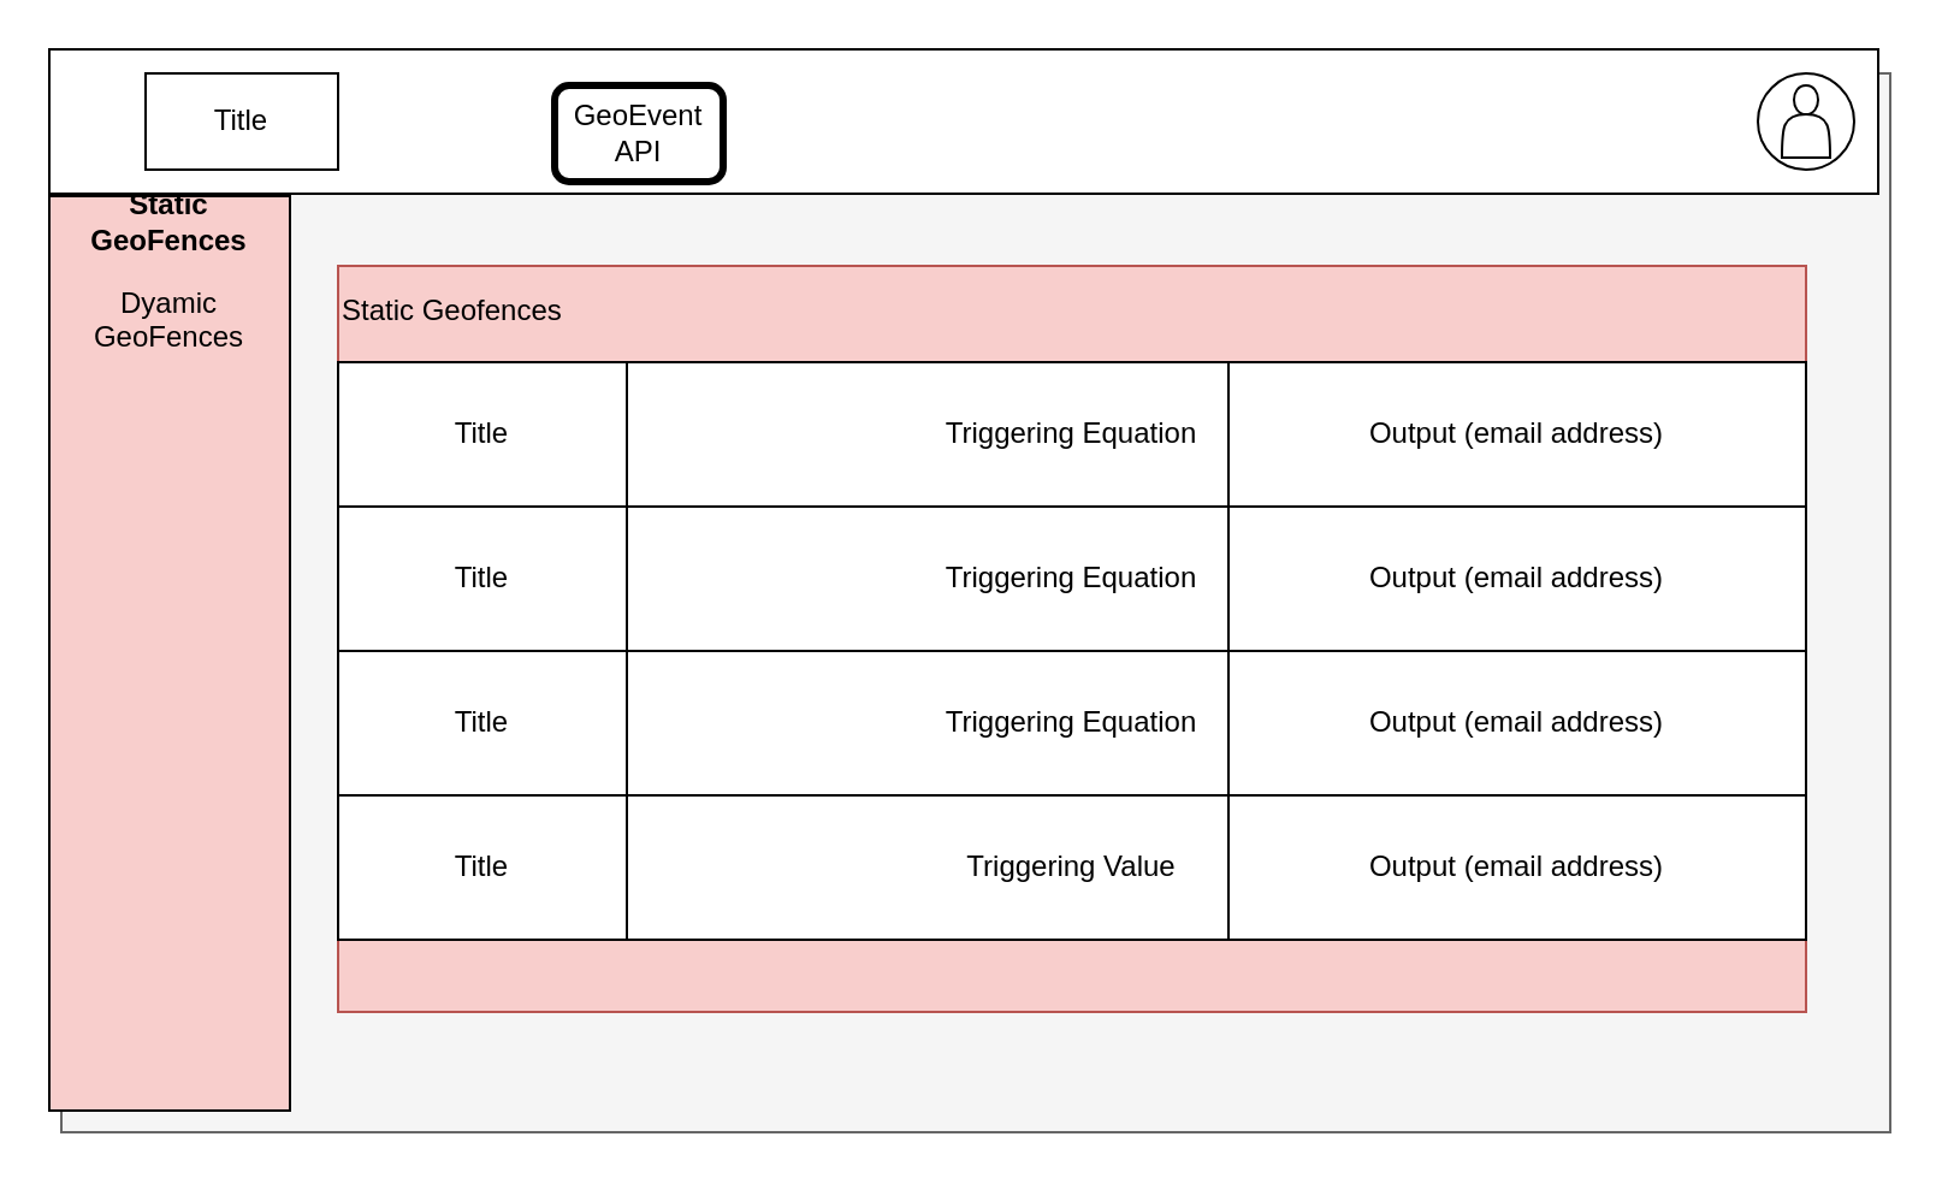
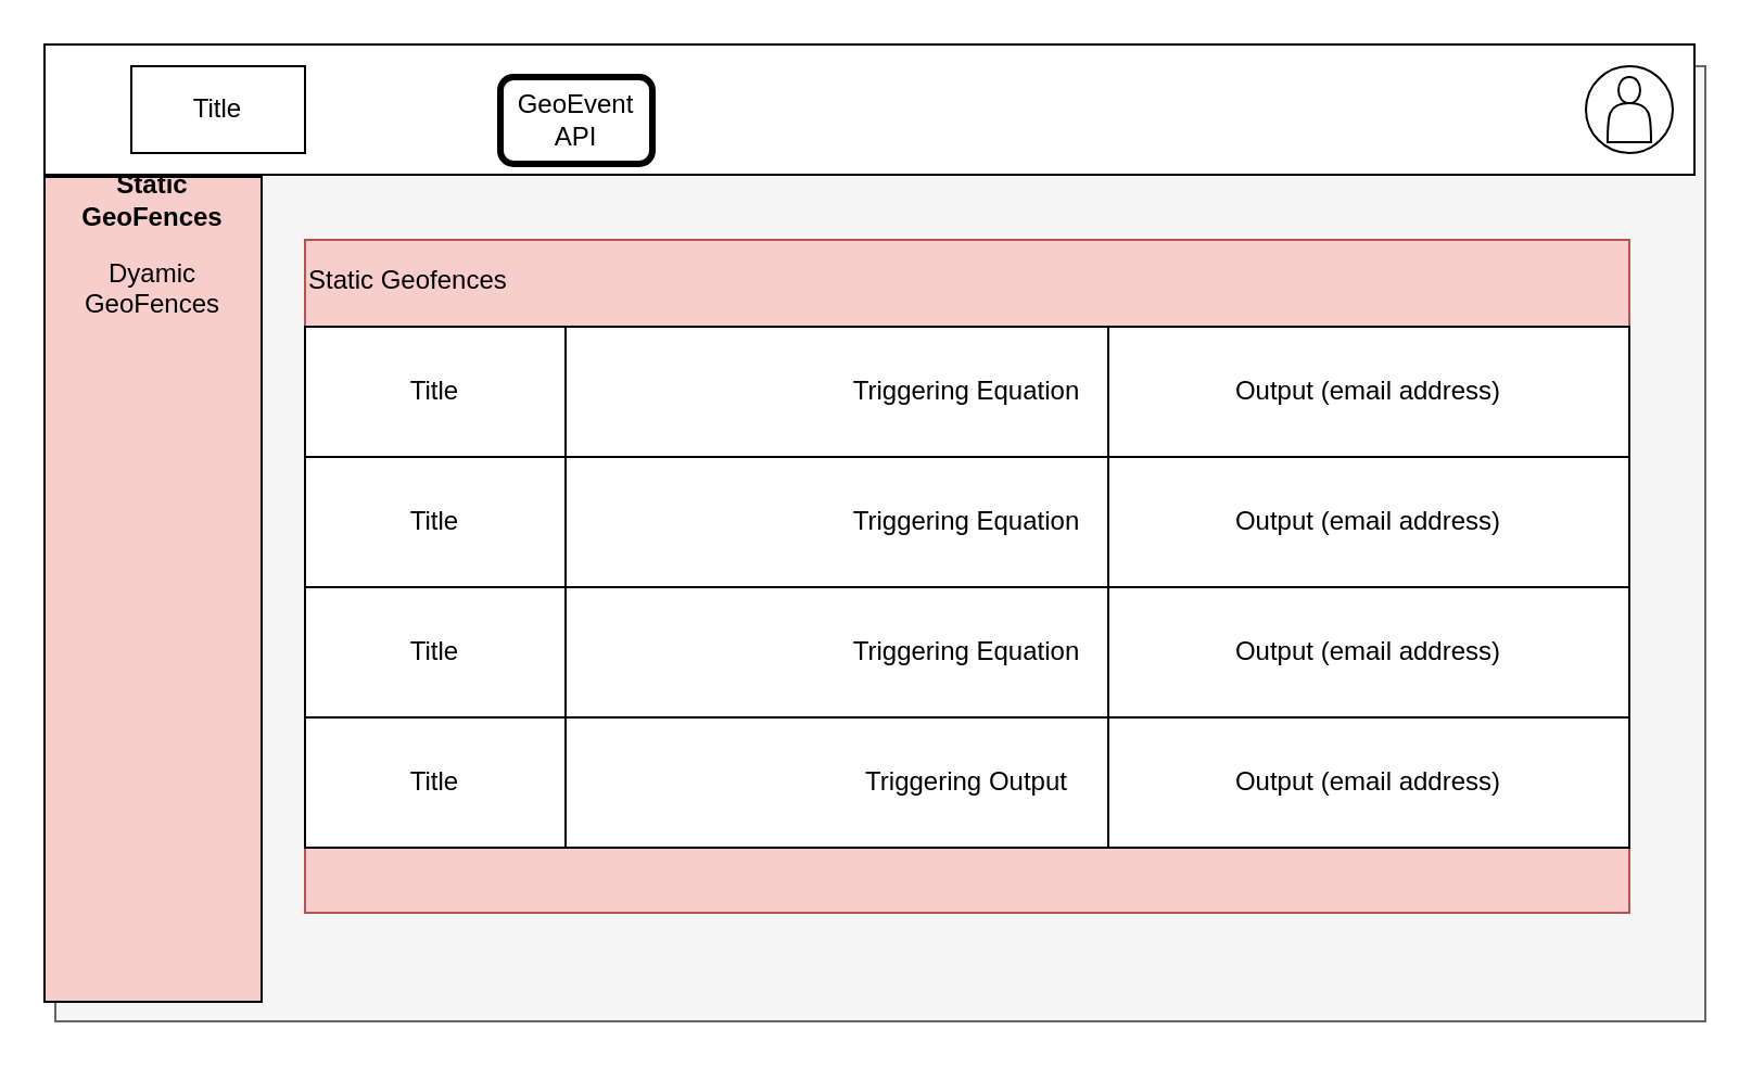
- <mxCell id="19" value="Triggering Value" style="rounded=0;whiteSpace=wrap;html=1;strokeWidth=1;" vertex="1" parent="1"><mxGeometry x="140" y="330" width="610" height="60" as="geometry" /></mxCell>
+ <mxCell id="19" value="Triggering Output" style="rounded=0;whiteSpace=wrap;html=1;strokeWidth=1;" vertex="1" parent="1"><mxGeometry x="140" y="330" width="610" height="60" as="geometry" /></mxCell>
